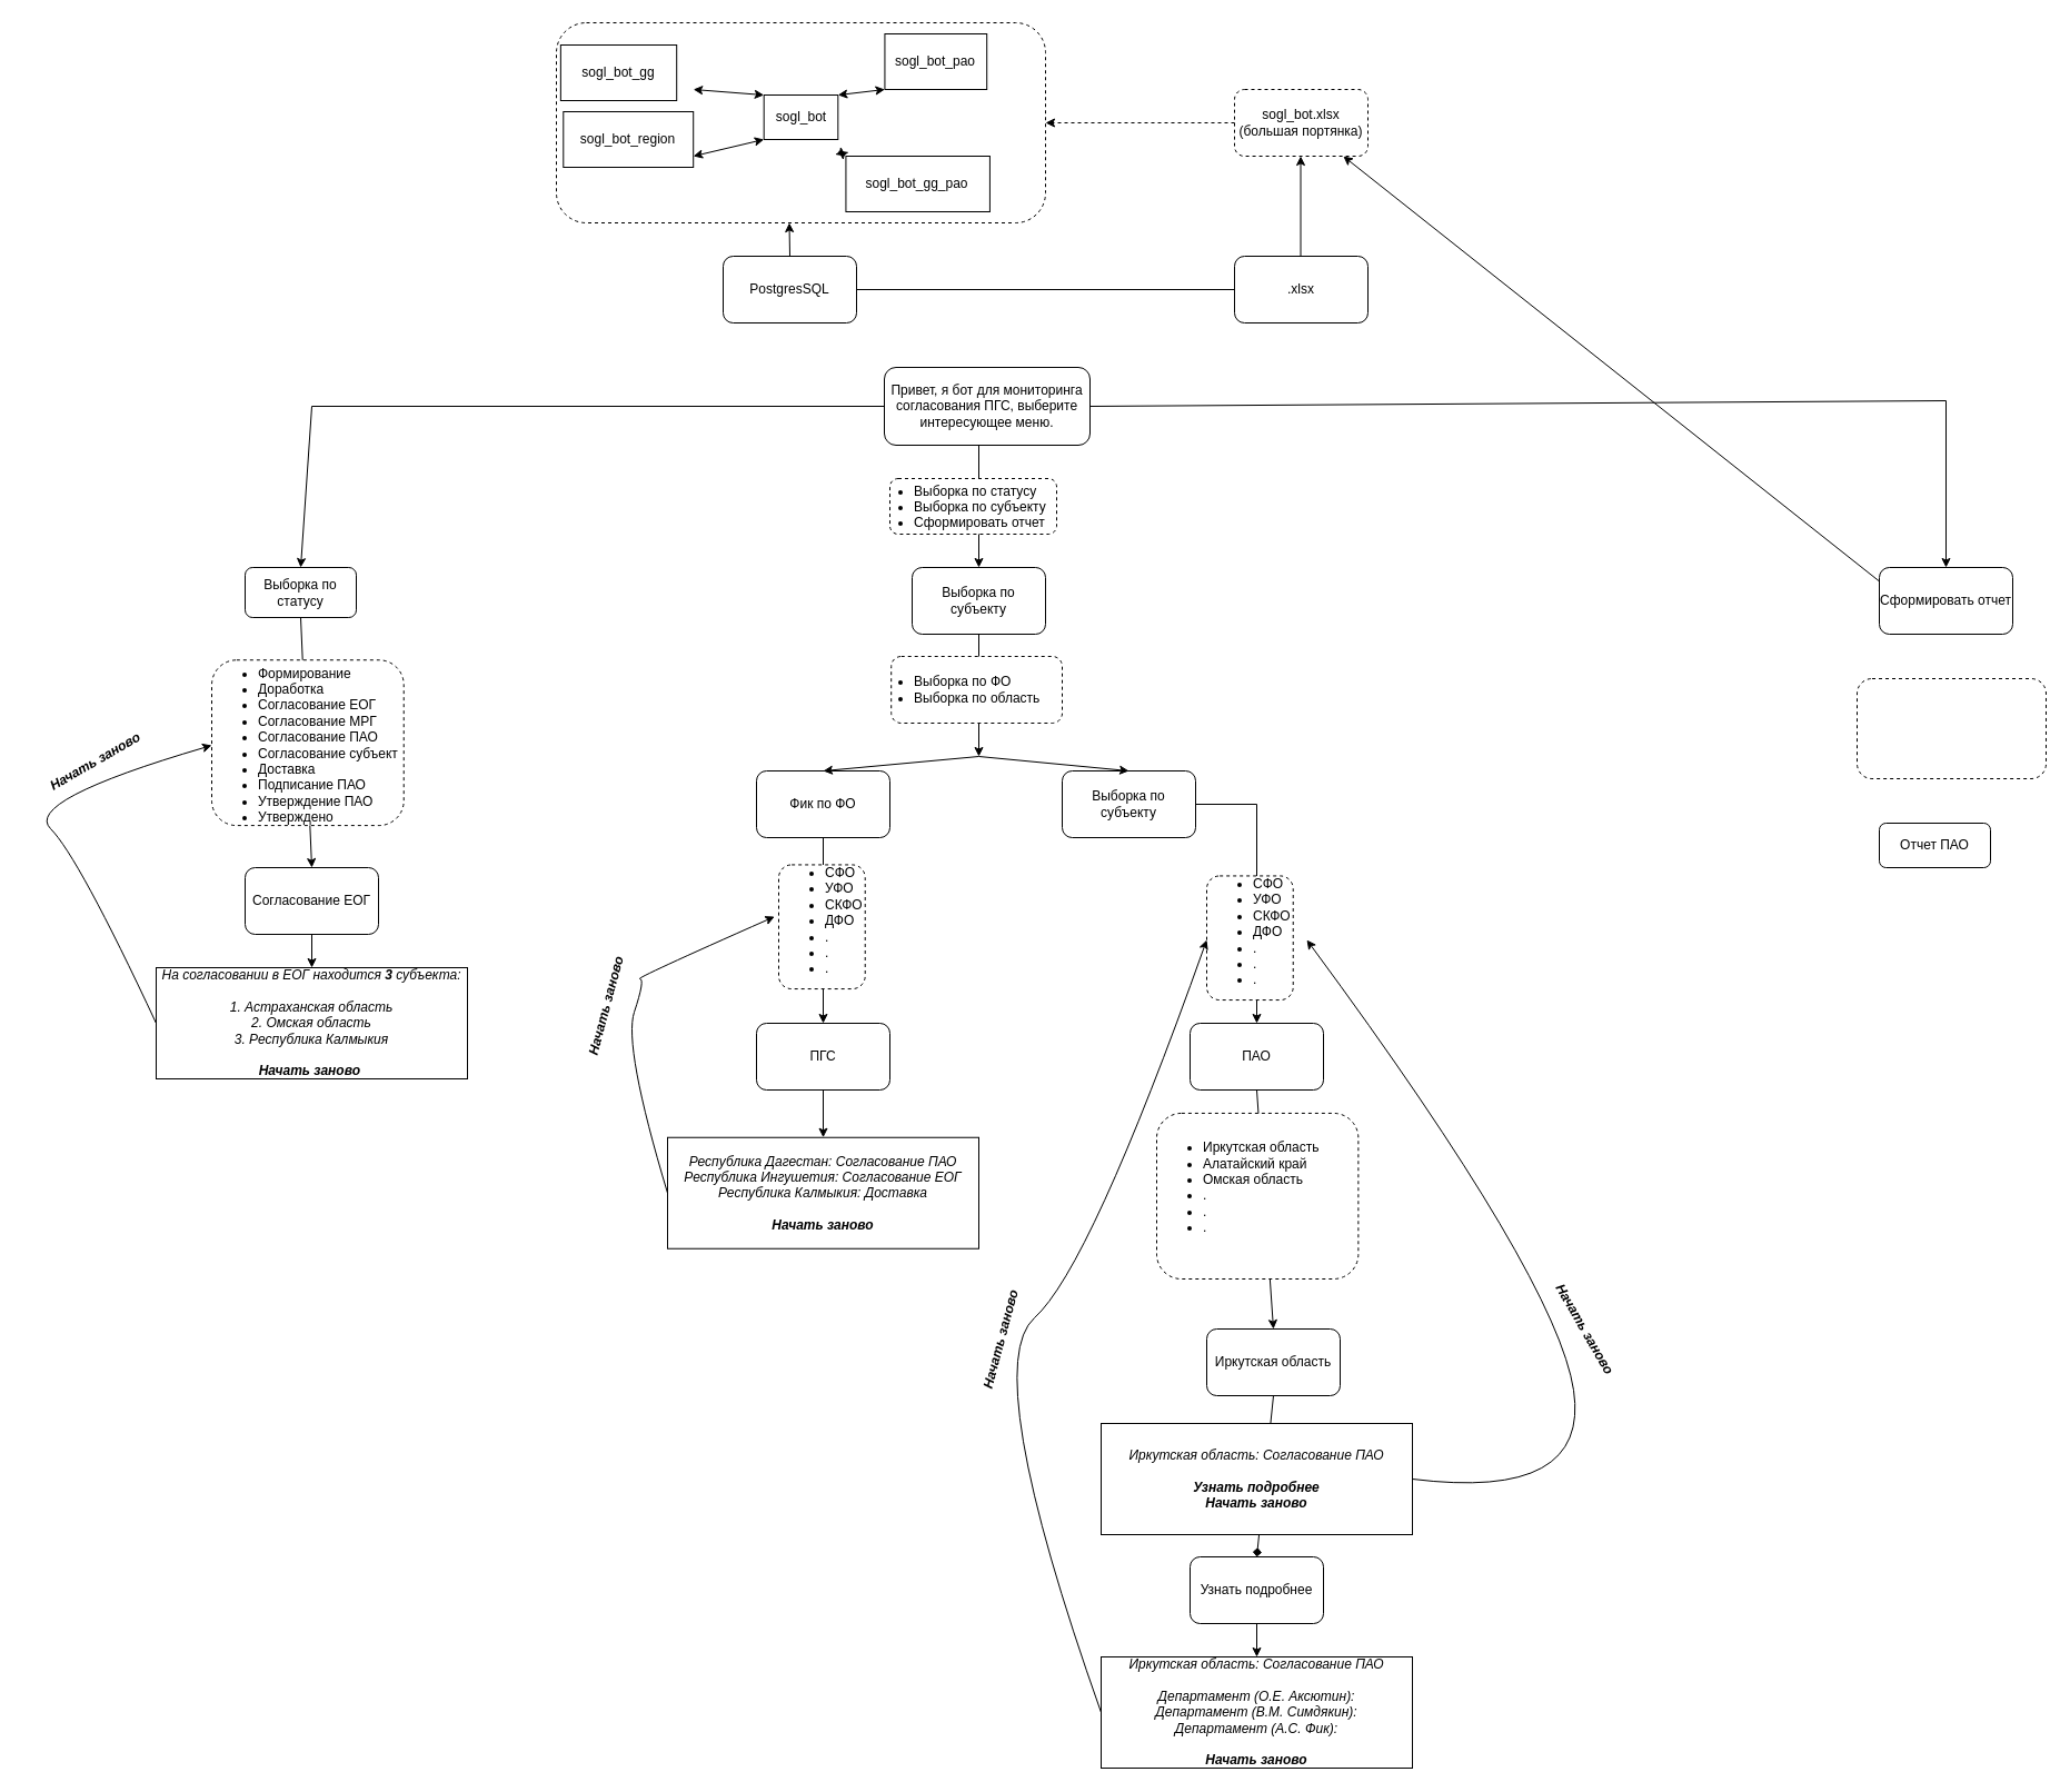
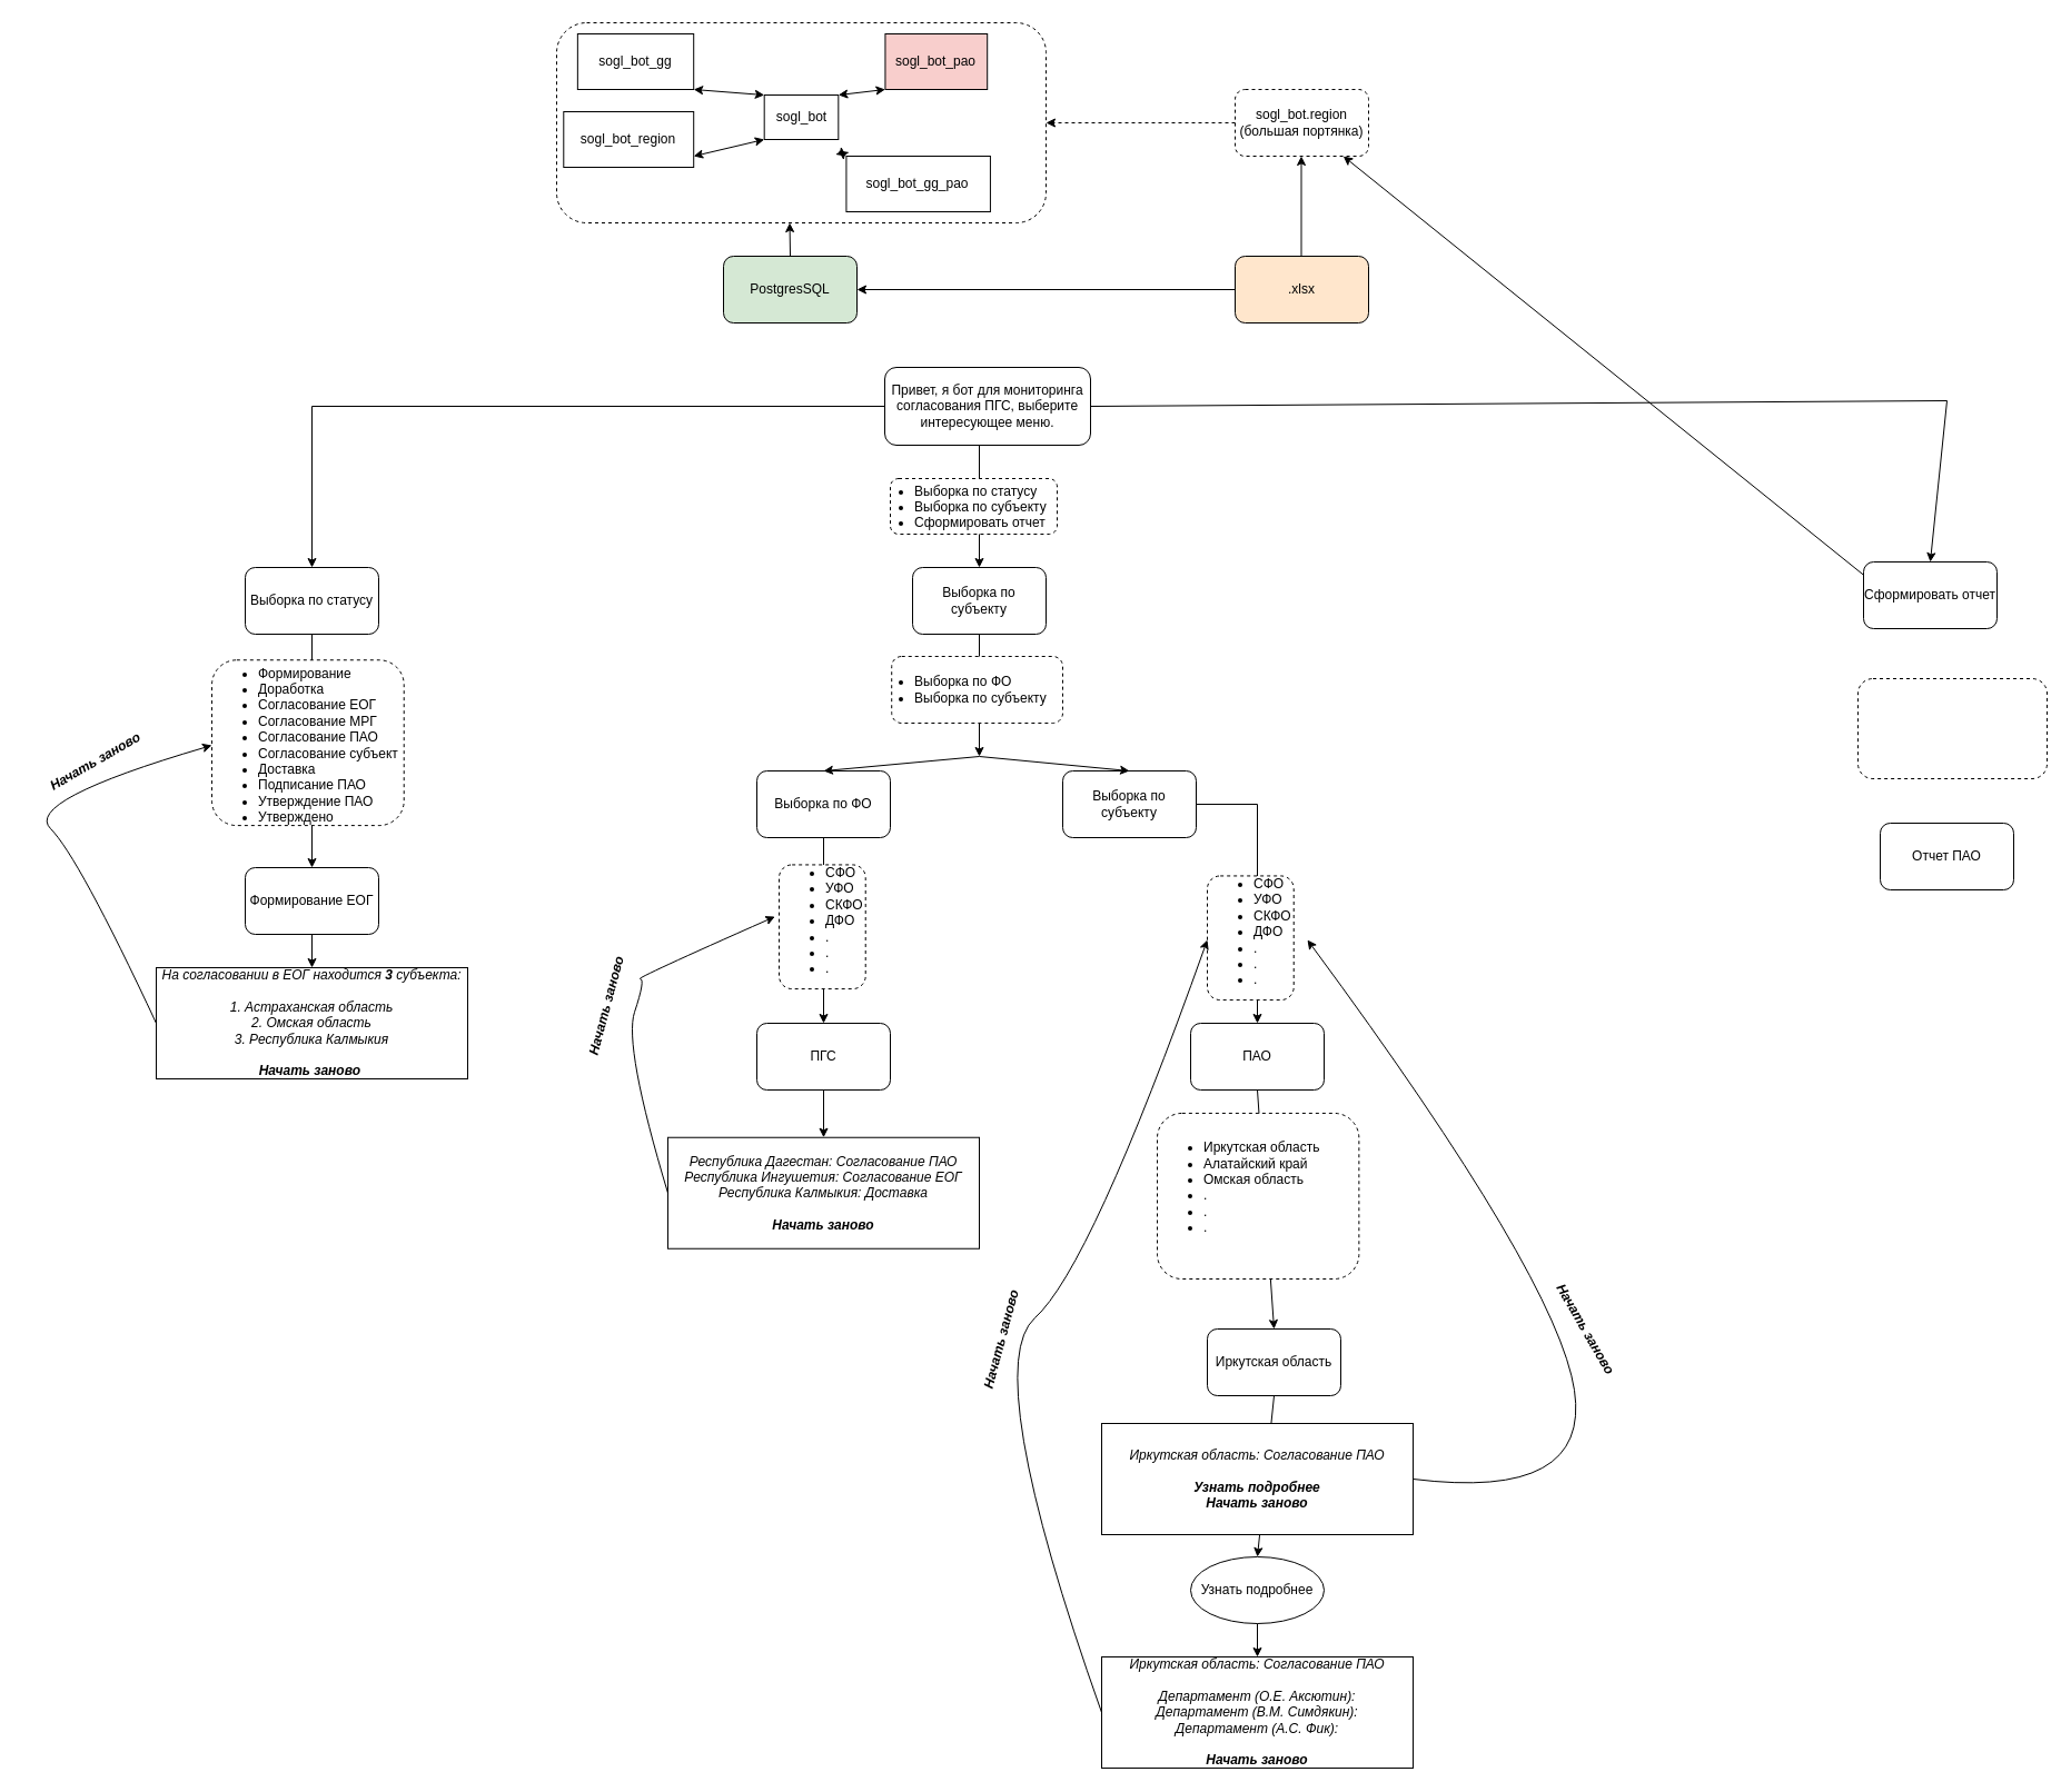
- <mxCell id="20" value="sogl_bot_pao" style="rounded=0;whiteSpace=wrap;html=1;movable=1;resizable=1;rotatable=1;deletable=1;editable=1;locked=0;connectable=1;" vertex="1" parent="17"><mxGeometry x="295.429" y="10" width="91.771" height="50" as="geometry" /></mxCell>
+ <mxCell id="20" value="sogl_bot_pao" style="rounded=0;whiteSpace=wrap;html=1;movable=1;resizable=1;rotatable=1;deletable=1;editable=1;locked=0;connectable=1;fillColor=#f8cecc;" vertex="1" parent="17"><mxGeometry x="295.429" y="10" width="91.771" height="50" as="geometry" /></mxCell>
- <mxCell id="19" value="sogl_bot_gg" style="rounded=0;whiteSpace=wrap;html=1;movable=1;resizable=1;rotatable=1;deletable=1;editable=1;locked=0;connectable=1;" vertex="1" parent="17"><mxGeometry x="3.857" y="20" width="104.343" height="50" as="geometry" /></mxCell>
+ <mxCell id="19" value="sogl_bot_gg" style="rounded=0;whiteSpace=wrap;html=1;movable=1;resizable=1;rotatable=1;deletable=1;editable=1;locked=0;connectable=1;" vertex="1" parent="17"><mxGeometry x="18.857" y="10" width="104.343" height="50" as="geometry" /></mxCell>
- <mxCell id="15" value="sogl_bot.xlsx&lt;div&gt;(большая портянка)&lt;/div&gt;" style="rounded=1;whiteSpace=wrap;html=1;dashed=1;" vertex="1" parent="1"><mxGeometry x="1110" y="80" width="120" height="60" as="geometry" /></mxCell>
+ <mxCell id="15" value="sogl_bot.region&lt;div&gt;(большая портянка)&lt;/div&gt;" style="rounded=1;whiteSpace=wrap;html=1;dashed=1;" vertex="1" parent="1"><mxGeometry x="1110" y="80" width="120" height="60" as="geometry" /></mxCell>
- <mxCell id="14" value="PostgresSQL" style="rounded=1;whiteSpace=wrap;html=1;" vertex="1" parent="1"><mxGeometry x="650" y="230" width="120" height="60" as="geometry" /></mxCell>
+ <mxCell id="14" value="PostgresSQL" style="rounded=1;whiteSpace=wrap;html=1;fillColor=#d5e8d4;" vertex="1" parent="1"><mxGeometry x="650" y="230" width="120" height="60" as="geometry" /></mxCell>
- <mxCell id="12" value="" style="edgeStyle=orthogonalEdgeStyle;rounded=0;orthogonalLoop=1;jettySize=auto;html=1;endArrow=none;" edge="1" parent="1" source="13" target="14"><mxGeometry relative="1" as="geometry" /></mxCell>
+ <mxCell id="12" value="" style="edgeStyle=orthogonalEdgeStyle;rounded=0;orthogonalLoop=1;jettySize=auto;html=1;" edge="1" parent="1" source="13" target="14"><mxGeometry relative="1" as="geometry" /></mxCell>
- <mxCell id="13" value=".xlsx" style="rounded=1;whiteSpace=wrap;html=1;" vertex="1" parent="1"><mxGeometry x="1110" y="230" width="120" height="60" as="geometry" /></mxCell>
+ <mxCell id="13" value=".xlsx" style="rounded=1;whiteSpace=wrap;html=1;fillColor=#ffe6cc;" vertex="1" parent="1"><mxGeometry x="1110" y="230" width="120" height="60" as="geometry" /></mxCell>
- <mxCell id="32" value="&lt;font&gt;Выборка по статусу&lt;/font&gt;" style="rounded=1;whiteSpace=wrap;html=1;" vertex="1" parent="1"><mxGeometry x="220" y="510" width="100" height="45" as="geometry" /></mxCell>
+ <mxCell id="32" value="&lt;font&gt;Выборка по статусу&lt;/font&gt;" style="rounded=1;whiteSpace=wrap;html=1;" vertex="1" parent="1"><mxGeometry x="220" y="510" width="120" height="60" as="geometry" /></mxCell>
- <mxCell id="34" value="&lt;font&gt;Сформировать отчет&lt;/font&gt;" style="rounded=1;whiteSpace=wrap;html=1;" vertex="1" parent="1"><mxGeometry x="1690" y="510" width="120" height="60" as="geometry" /></mxCell>
+ <mxCell id="34" value="&lt;font&gt;Сформировать отчет&lt;/font&gt;" style="rounded=1;whiteSpace=wrap;html=1;" vertex="1" parent="1"><mxGeometry x="1675" y="505" width="120" height="60" as="geometry" /></mxCell>
- <mxCell id="47" value="&lt;ul&gt;&lt;li&gt;&lt;font style=&quot;text-align: center;&quot;&gt;Выборка по ФО&lt;/font&gt;&lt;/li&gt;&lt;li&gt;&lt;font style=&quot;text-align: center;&quot;&gt;Выборка по область&lt;/font&gt;&lt;/li&gt;&lt;/ul&gt;" style="text;strokeColor=none;fillColor=none;html=1;whiteSpace=wrap;verticalAlign=middle;overflow=hidden;dashed=1;" vertex="1" parent="45"><mxGeometry width="175" height="60" as="geometry" /></mxCell>
+ <mxCell id="47" value="&lt;ul&gt;&lt;li&gt;&lt;font style=&quot;text-align: center;&quot;&gt;Выборка по ФО&lt;/font&gt;&lt;/li&gt;&lt;li&gt;&lt;font style=&quot;text-align: center;&quot;&gt;Выборка по субъекту&lt;/font&gt;&lt;/li&gt;&lt;/ul&gt;" style="text;strokeColor=none;fillColor=none;html=1;whiteSpace=wrap;verticalAlign=middle;overflow=hidden;dashed=1;" vertex="1" parent="45"><mxGeometry width="175" height="60" as="geometry" /></mxCell>
- <mxCell id="48" value="&lt;font&gt;Фик по ФО&lt;/font&gt;" style="rounded=1;whiteSpace=wrap;html=1;" vertex="1" parent="1"><mxGeometry x="680" y="693" width="120" height="60" as="geometry" /></mxCell>
+ <mxCell id="48" value="&lt;font&gt;Выборка по ФО&lt;/font&gt;" style="rounded=1;whiteSpace=wrap;html=1;" vertex="1" parent="1"><mxGeometry x="680" y="693" width="120" height="60" as="geometry" /></mxCell>
- <mxCell id="77" value="&lt;font&gt;Отчет ПАО&lt;/font&gt;" style="rounded=1;whiteSpace=wrap;html=1;" vertex="1" parent="1"><mxGeometry x="1690" y="740" width="100" height="40" as="geometry" /></mxCell>
+ <mxCell id="77" value="&lt;font&gt;Отчет ПАО&lt;/font&gt;" style="rounded=1;whiteSpace=wrap;html=1;" vertex="1" parent="1"><mxGeometry x="1690" y="740" width="120" height="60" as="geometry" /></mxCell>
- <mxCell id="40" value="Согласование ЕОГ" style="rounded=1;whiteSpace=wrap;html=1;" vertex="1" parent="1"><mxGeometry x="220" y="780" width="120" height="60" as="geometry" /></mxCell>
+ <mxCell id="40" value="Формирование ЕОГ" style="rounded=1;whiteSpace=wrap;html=1;" vertex="1" parent="1"><mxGeometry x="220" y="780" width="120" height="60" as="geometry" /></mxCell>
- <mxCell id="5" value="" style="endArrow=diamond;html=1;rounded=0;exitX=0.5;exitY=1;exitDx=0;exitDy=0;entryX=0.5;entryY=0;entryDx=0;entryDy=0;" edge="1" parent="1" source="60" target="64"><mxGeometry width="50" height="50" relative="1" as="geometry"><mxPoint x="780" y="1140" as="sourcePoint" /><mxPoint x="830" y="1090" as="targetPoint" /></mxGeometry></mxCell>
+ <mxCell id="5" value="" style="endArrow=classic;html=1;rounded=0;exitX=0.5;exitY=1;exitDx=0;exitDy=0;entryX=0.5;entryY=0;entryDx=0;entryDy=0;" edge="1" parent="1" source="60" target="64"><mxGeometry width="50" height="50" relative="1" as="geometry"><mxPoint x="780" y="1140" as="sourcePoint" /><mxPoint x="830" y="1090" as="targetPoint" /></mxGeometry></mxCell>
- <mxCell id="64" value="&lt;font&gt;Узнать подробнее&lt;/font&gt;" style="rounded=1;whiteSpace=wrap;html=1;" vertex="1" parent="1"><mxGeometry x="1070" y="1400" width="120" height="60" as="geometry" /></mxCell>
+ <mxCell id="64" value="&lt;font&gt;Узнать подробнее&lt;/font&gt;" style="ellipse;whiteSpace=wrap;html=1;" vertex="1" parent="1"><mxGeometry x="1070" y="1400" width="120" height="60" as="geometry" /></mxCell>
